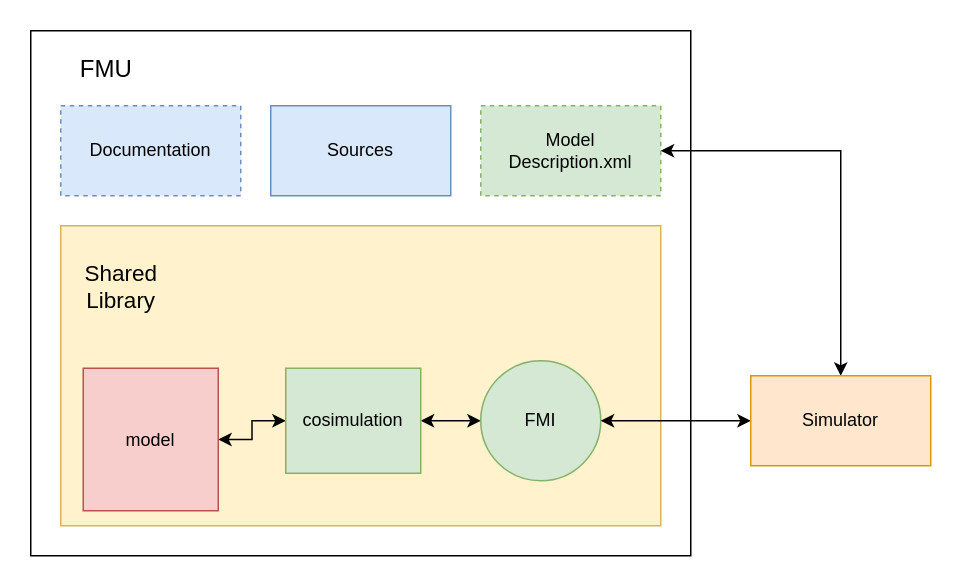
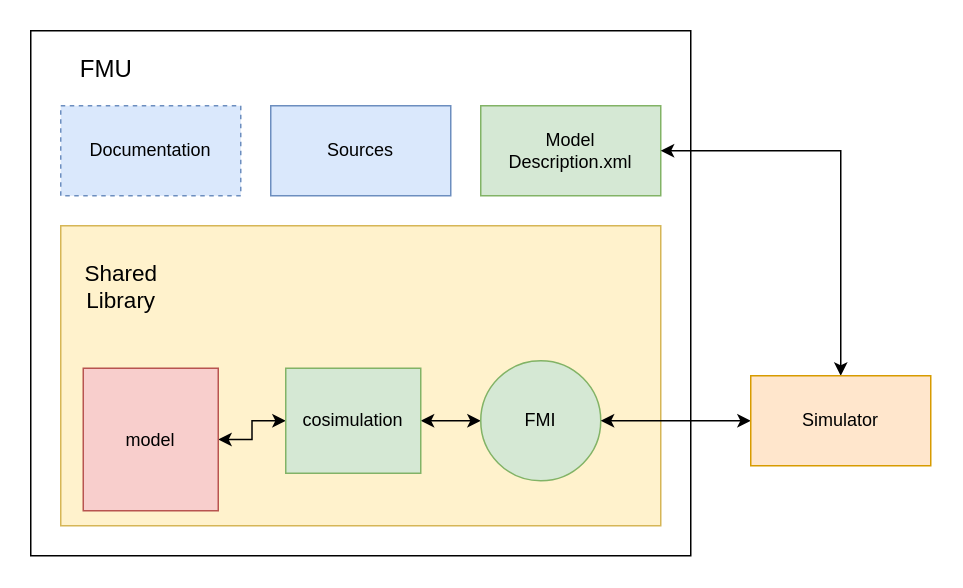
- <mxCell id="3" value="Model&lt;br&gt;Description.xml" style="rounded=0;whiteSpace=wrap;html=1;fillColor=#d5e8d4;strokeColor=#82b366;dashed=1;" vertex="1" parent="1"><mxGeometry x="320" y="70" width="120" height="60" as="geometry" /></mxCell>
+ <mxCell id="3" value="Model&lt;br&gt;Description.xml" style="rounded=0;whiteSpace=wrap;html=1;fillColor=#d5e8d4;strokeColor=#82b366;" vertex="1" parent="1"><mxGeometry x="320" y="70" width="120" height="60" as="geometry" /></mxCell>
